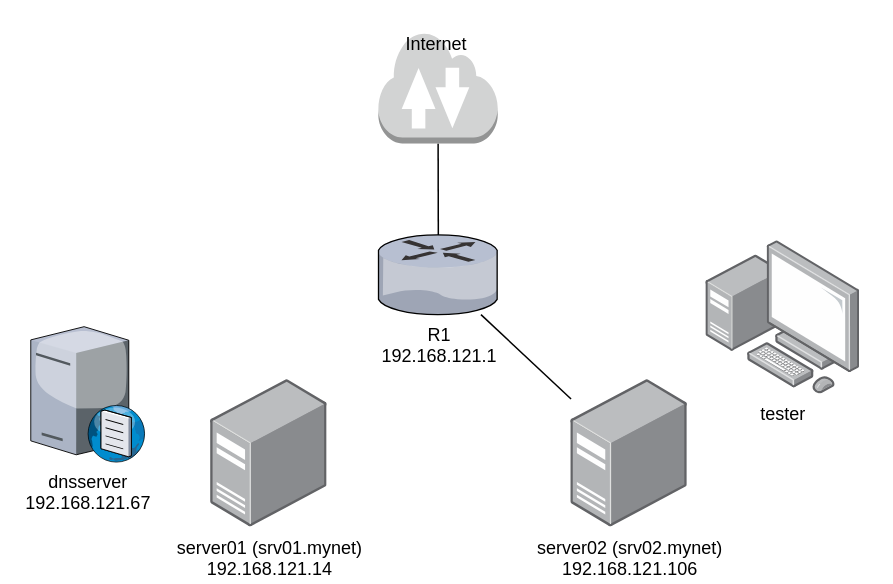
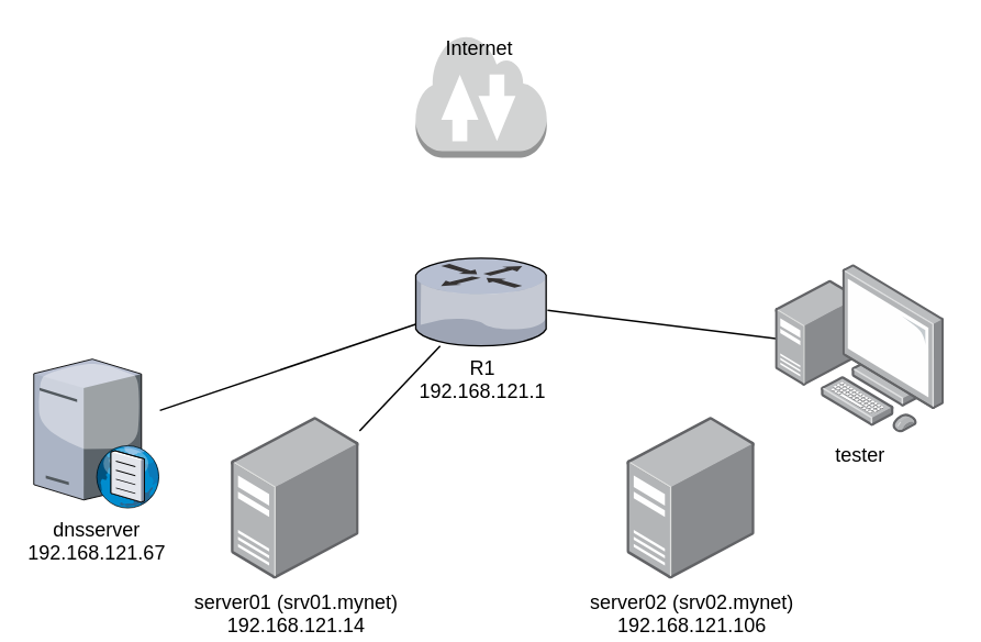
- <mxCell id="11" style="rounded=0;orthogonalLoop=1;jettySize=auto;html=1;endArrow=none;endFill=0;" edge="1" parent="1" source="12" target="8"><mxGeometry relative="1" as="geometry" /></mxCell>
+ <mxCell id="4" style="rounded=0;orthogonalLoop=1;jettySize=auto;html=1;endArrow=none;endFill=0;" parent="1" source="8" target="10" edge="1"><mxGeometry relative="1" as="geometry" /></mxCell>
+ <mxCell id="7" style="edgeStyle=none;rounded=0;orthogonalLoop=1;jettySize=auto;html=1;endArrow=none;endFill=0;" parent="1" source="8" target="3" edge="1"><mxGeometry relative="1" as="geometry" /></mxCell>
+ <mxCell id="6" style="edgeStyle=none;rounded=0;orthogonalLoop=1;jettySize=auto;html=1;endArrow=none;endFill=0;" parent="1" source="8" target="2" edge="1"><mxGeometry relative="1" as="geometry" /></mxCell>
- <mxCell id="5" style="edgeStyle=none;rounded=0;orthogonalLoop=1;jettySize=auto;html=1;endArrow=none;endFill=0;" parent="1" source="8" target="9" edge="1"><mxGeometry relative="1" as="geometry" /></mxCell>
